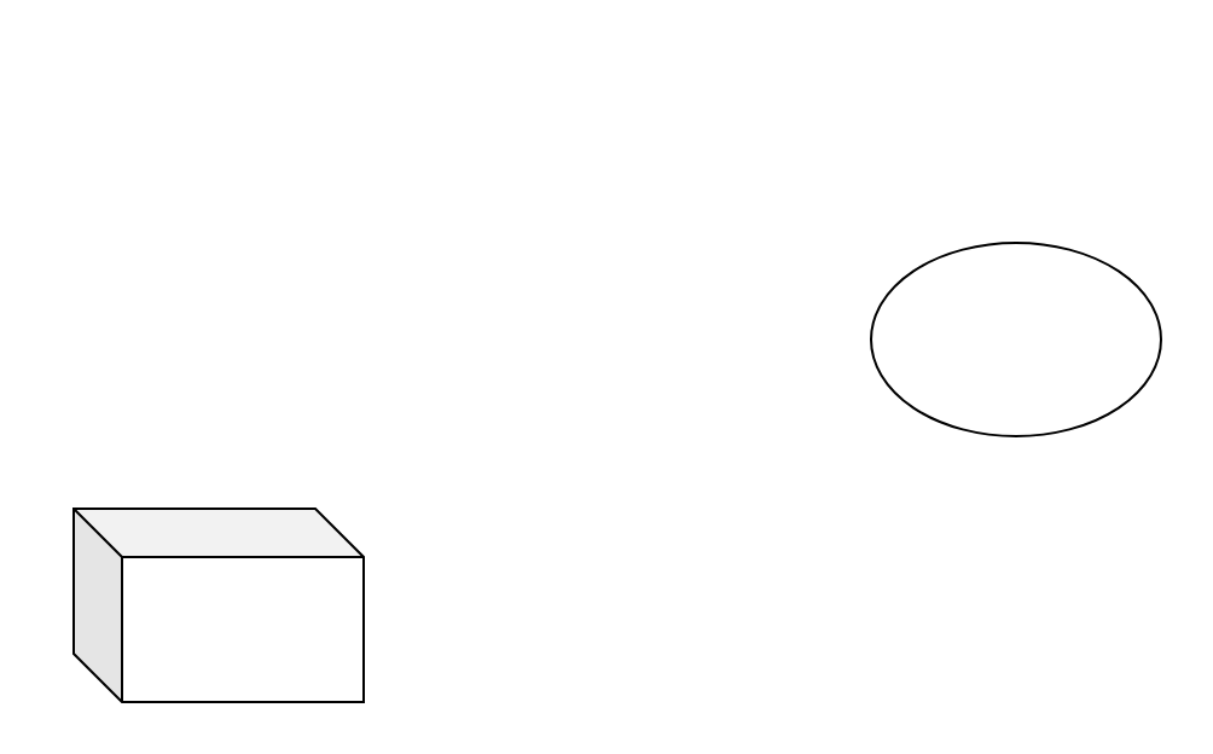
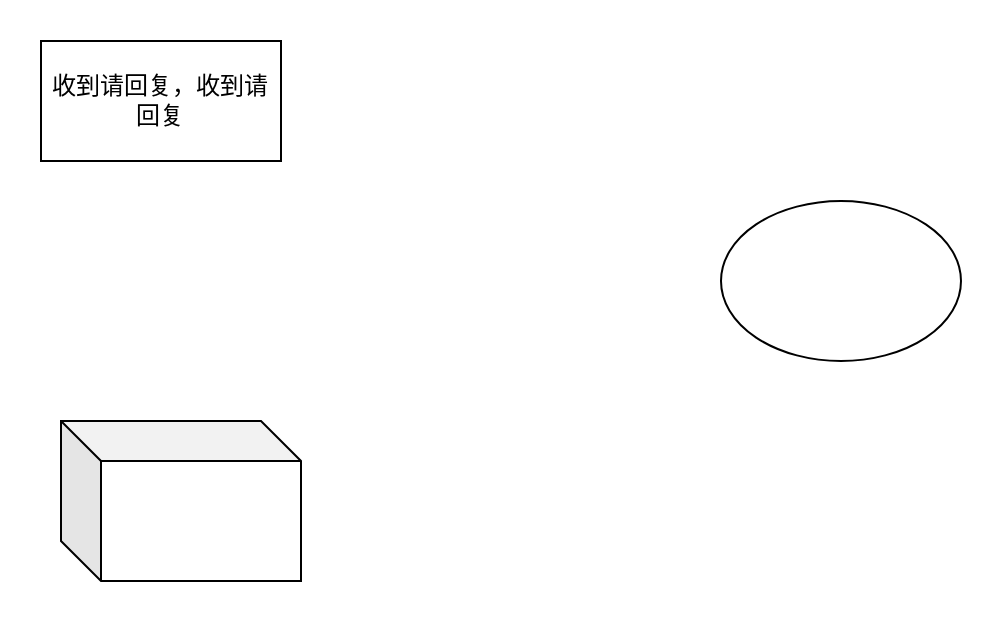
+ <mxCell id="2" value="收到请回复，收到请回复" style="rounded=0;whiteSpace=wrap;html=1;" parent="1" vertex="1"><mxGeometry x="20" y="20" width="120" height="60" as="geometry" /></mxCell>
